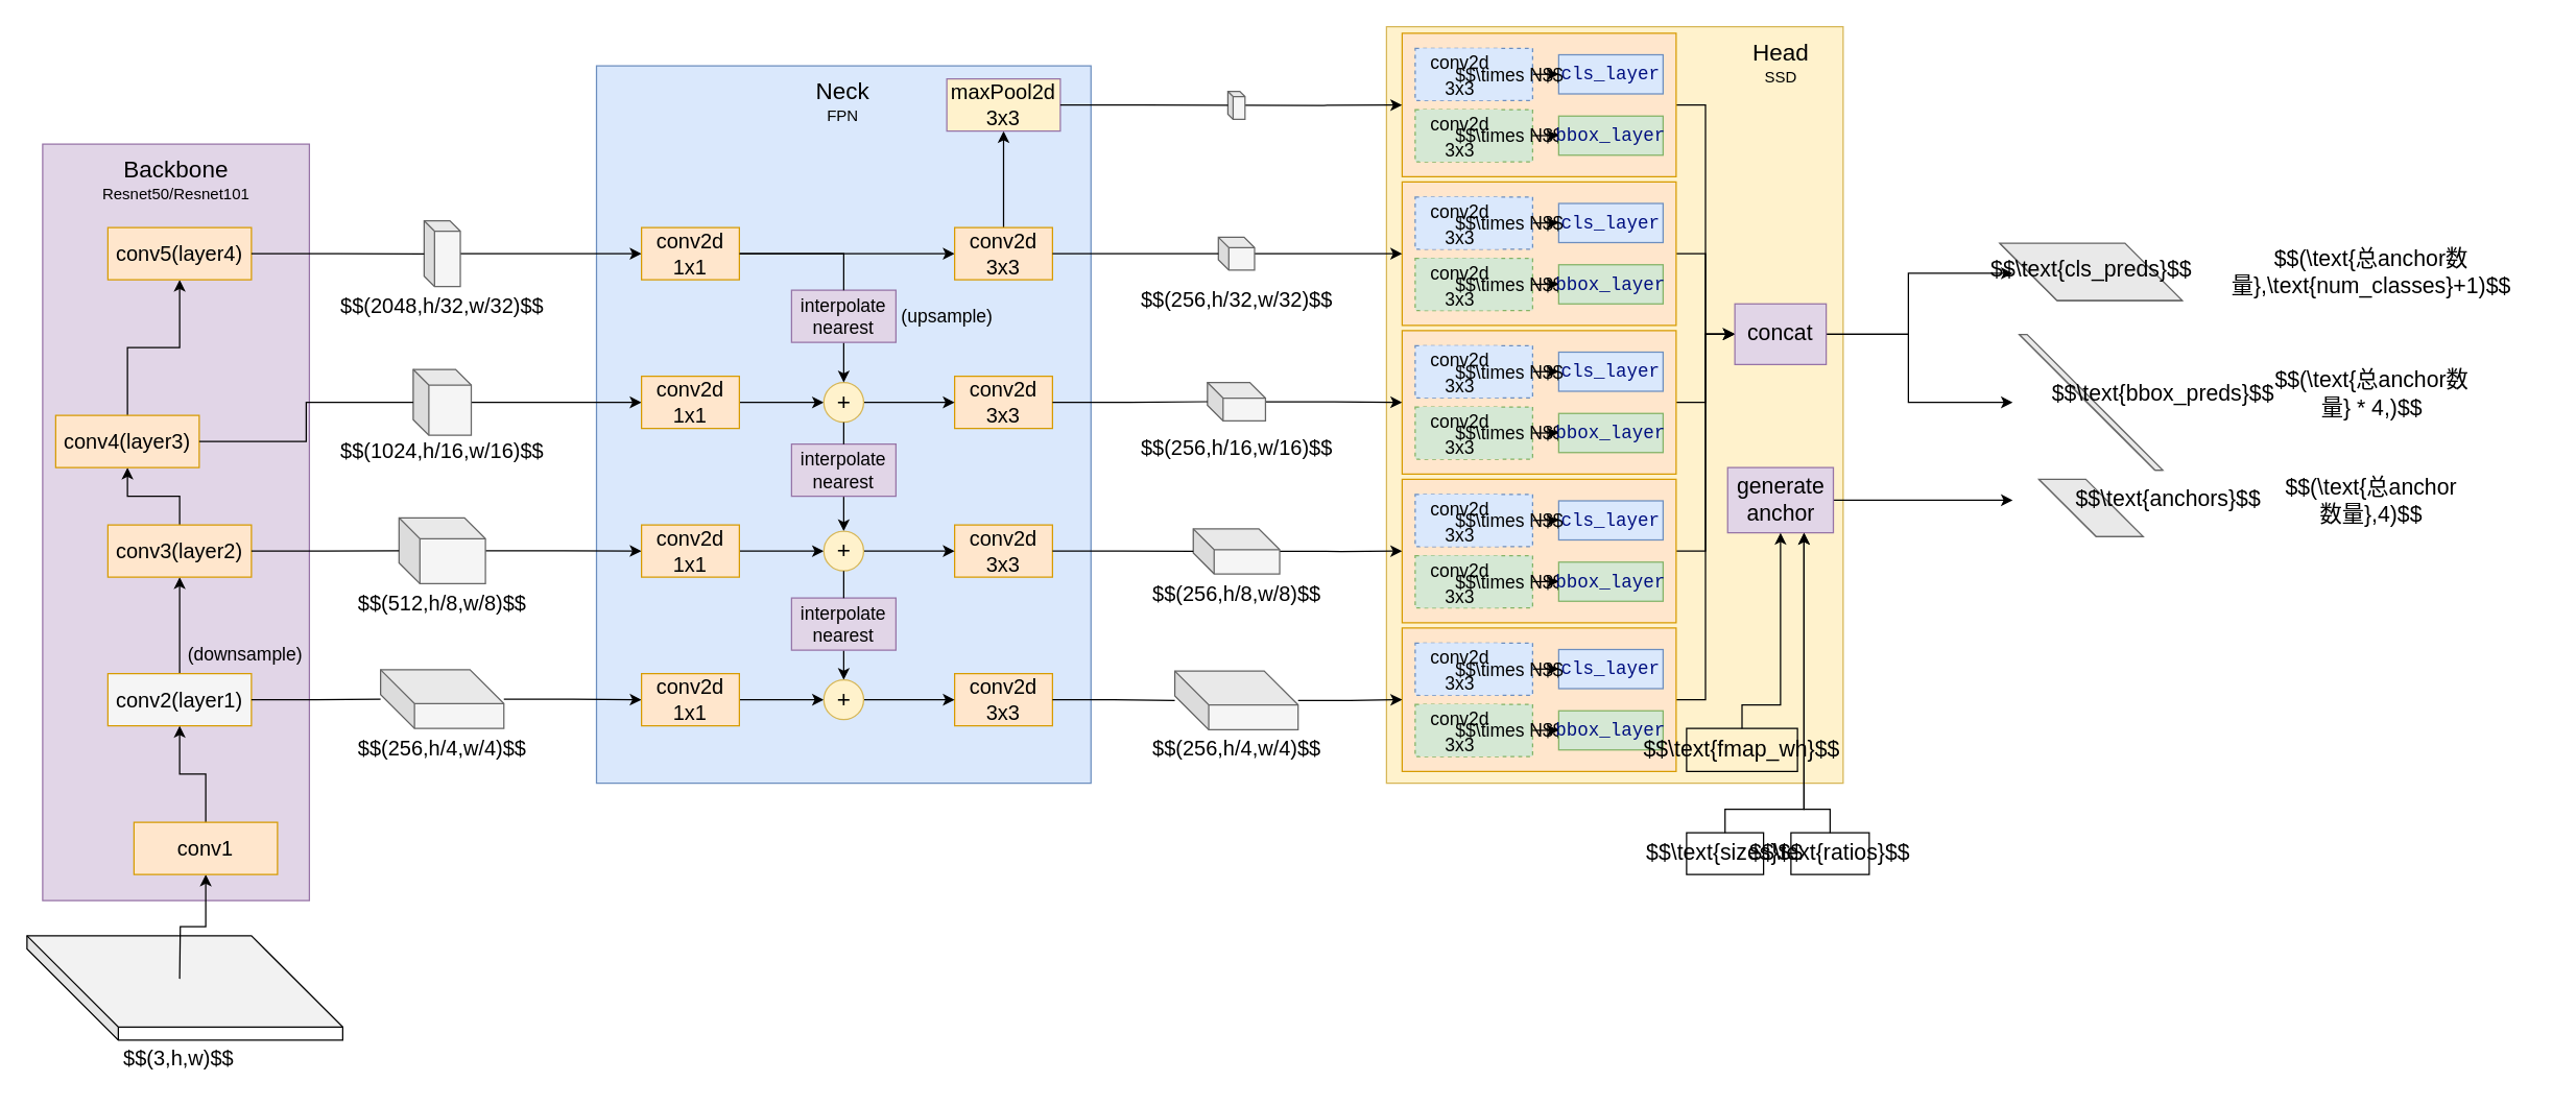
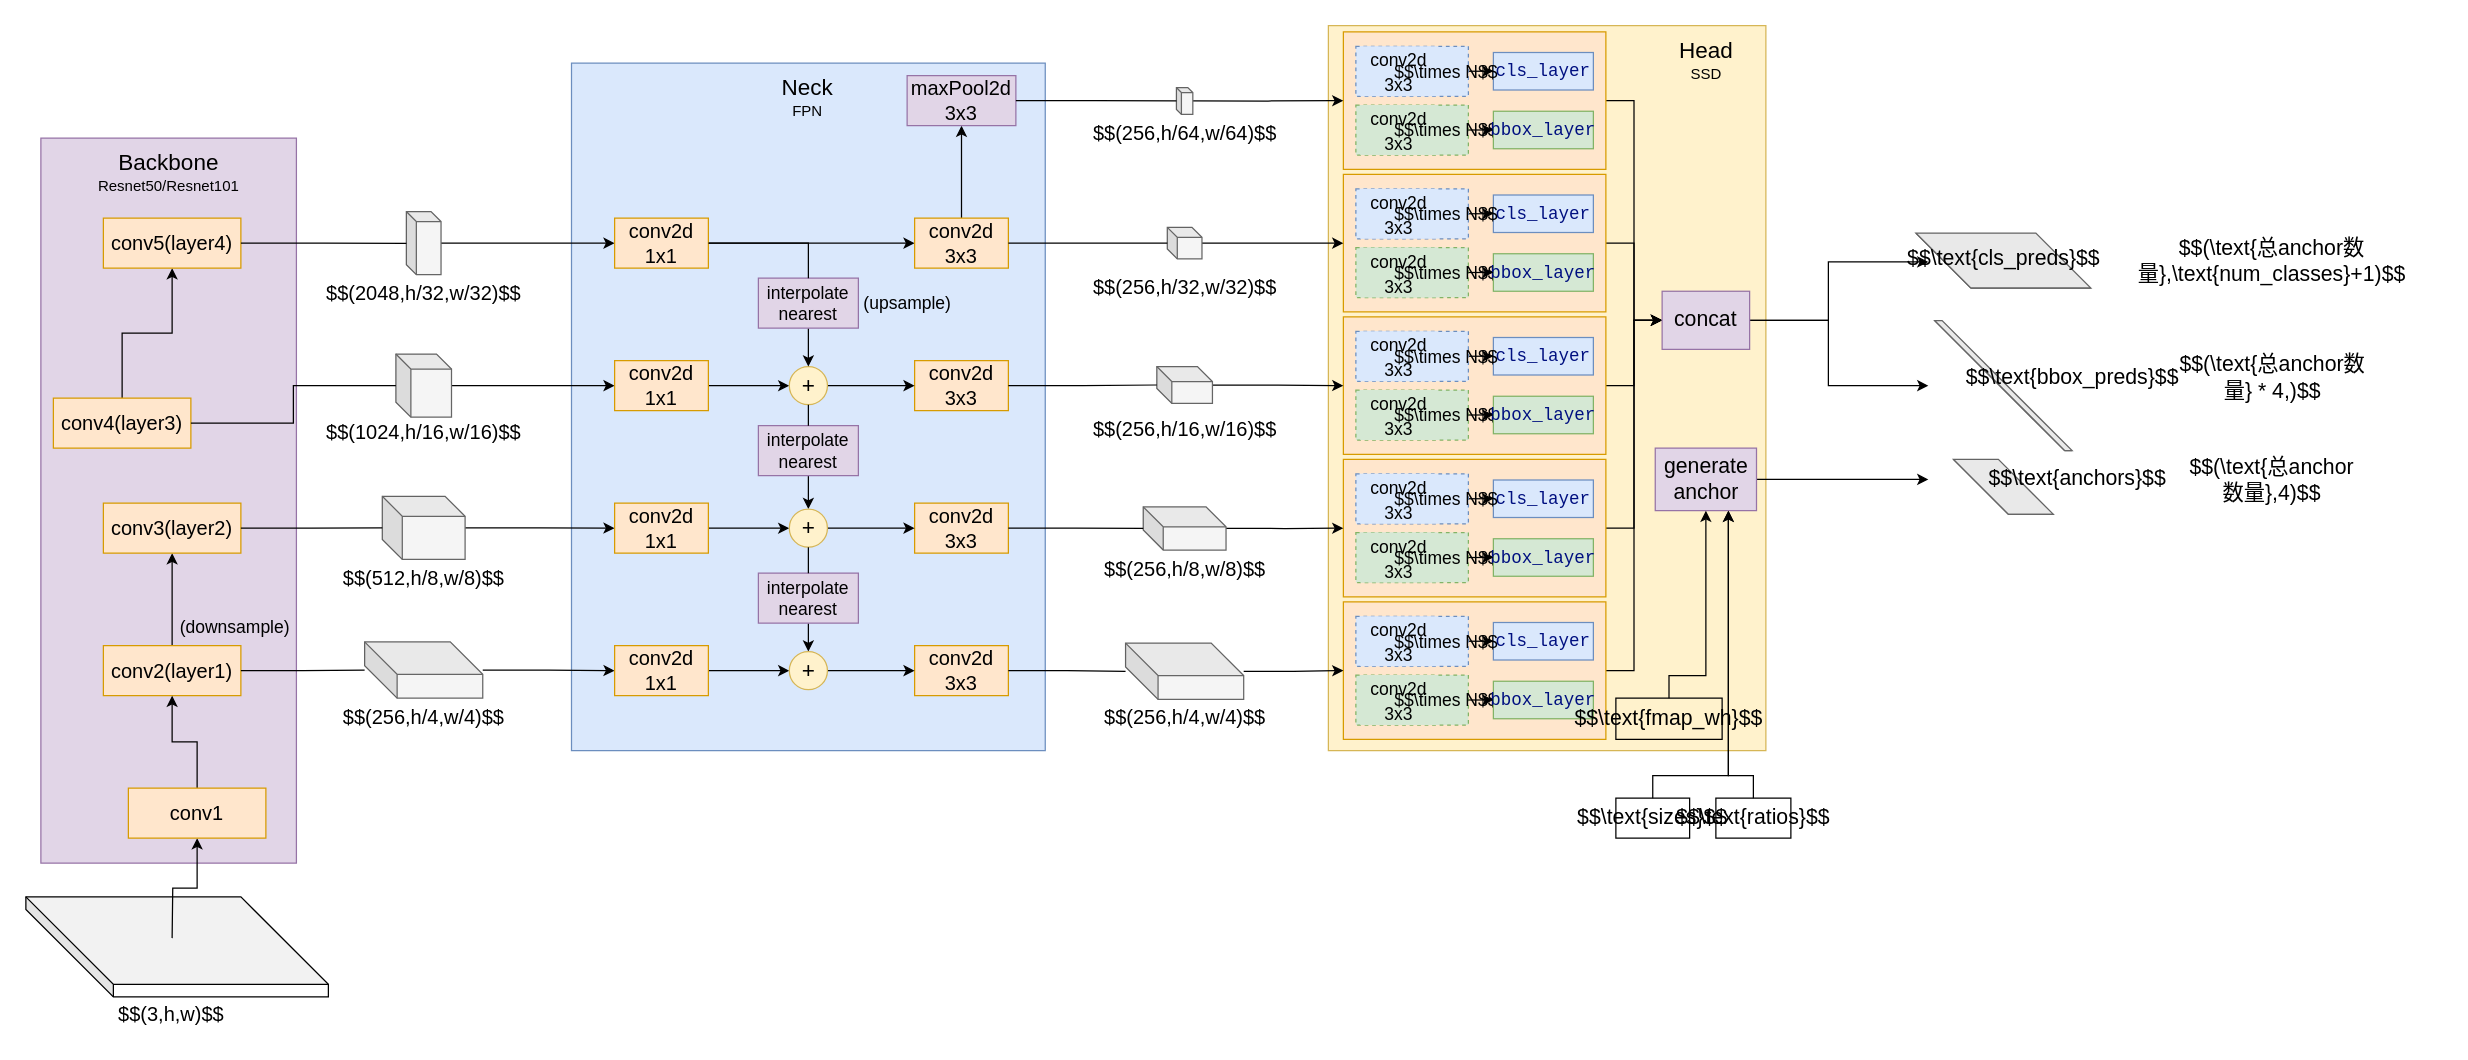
- <mxCell id="63" value="maxPool2d&lt;br&gt;3x3" style="rounded=0;whiteSpace=wrap;html=1;fontSize=16;fillColor=#fff2cc;strokeColor=#9673a6;" parent="1" vertex="1"><mxGeometry x="725" y="60" width="87" height="40" as="geometry" /></mxCell>
+ <mxCell id="63" value="maxPool2d&lt;br&gt;3x3" style="rounded=0;whiteSpace=wrap;html=1;fontSize=16;fillColor=#e1d5e7;strokeColor=#9673a6;" parent="1" vertex="1"><mxGeometry x="725" y="60" width="87" height="40" as="geometry" /></mxCell>
+ <mxCell id="152" value="$$(256,h/64,w/64)$$" style="text;html=1;align=center;verticalAlign=middle;resizable=0;points=[];autosize=1;strokeColor=none;fillColor=none;fontSize=16;" parent="1" vertex="1"><mxGeometry x="862" y="91" width="170" height="30" as="geometry" /></mxCell>
- <mxCell id="21" style="edgeStyle=orthogonalEdgeStyle;rounded=0;orthogonalLoop=1;jettySize=auto;html=1;exitX=0.5;exitY=0;exitDx=0;exitDy=0;fontSize=18;" parent="1" source="23" target="26" edge="1"><mxGeometry relative="1" as="geometry" /></mxCell>
- <mxCell id="20" value="conv2(layer1)" style="rounded=0;whiteSpace=wrap;html=1;fontSize=16;fillColor=#f5f5f5;strokeColor=#d79b00;" parent="1" vertex="1"><mxGeometry x="82" y="516" width="110" height="40" as="geometry" /></mxCell>
+ <mxCell id="20" value="conv2(layer1)" style="rounded=0;whiteSpace=wrap;html=1;fontSize=16;fillColor=#ffe6cc;strokeColor=#d79b00;" parent="1" vertex="1"><mxGeometry x="82" y="516" width="110" height="40" as="geometry" /></mxCell>
